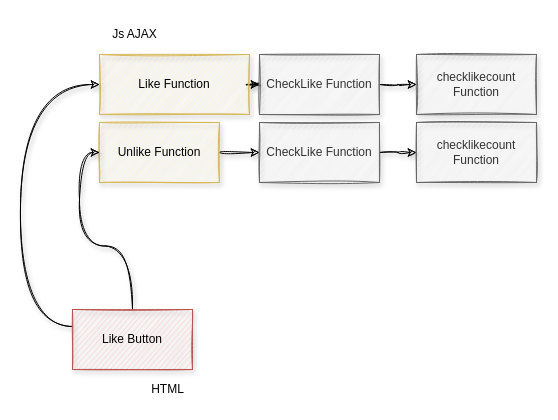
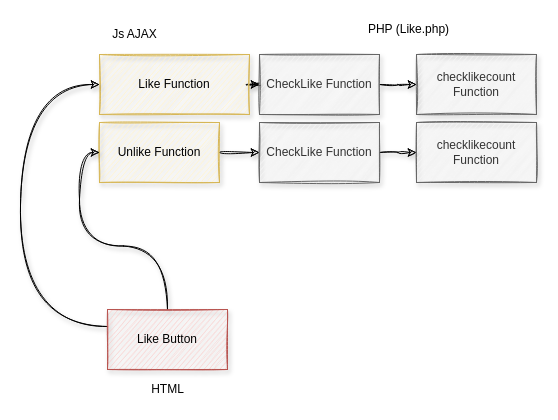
+ <mxCell id="16" value="PHP (Like.php)" style="text;html=1;resizable=0;autosize=1;align=center;verticalAlign=middle;points=[];fillColor=none;strokeColor=none;rounded=0;shadow=1;" parent="1" vertex="1"><mxGeometry x="362" y="20" width="91" height="18" as="geometry" /></mxCell>
- <mxCell id="8" value="Like Button" style="rounded=0;whiteSpace=wrap;html=1;shadow=1;sketch=1;fillColor=#f8cecc;strokeColor=#b85450;" parent="1" vertex="1"><mxGeometry x="72" y="309" width="120" height="60" as="geometry" /></mxCell>
+ <mxCell id="8" value="Like Button" style="rounded=0;whiteSpace=wrap;html=1;shadow=1;sketch=1;fillColor=#f8cecc;strokeColor=#b85450;" parent="1" vertex="1"><mxGeometry x="107" y="309" width="120" height="60" as="geometry" /></mxCell>
